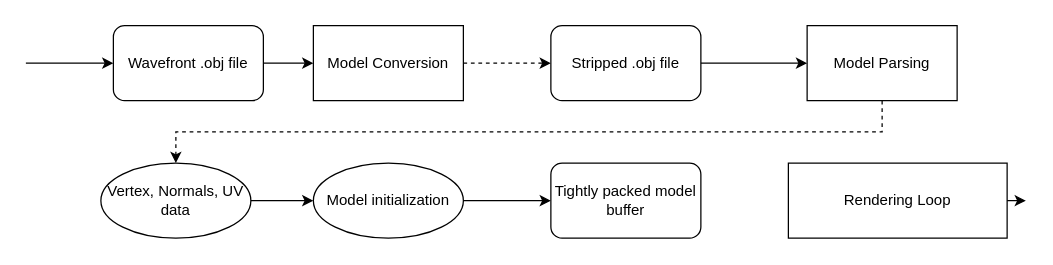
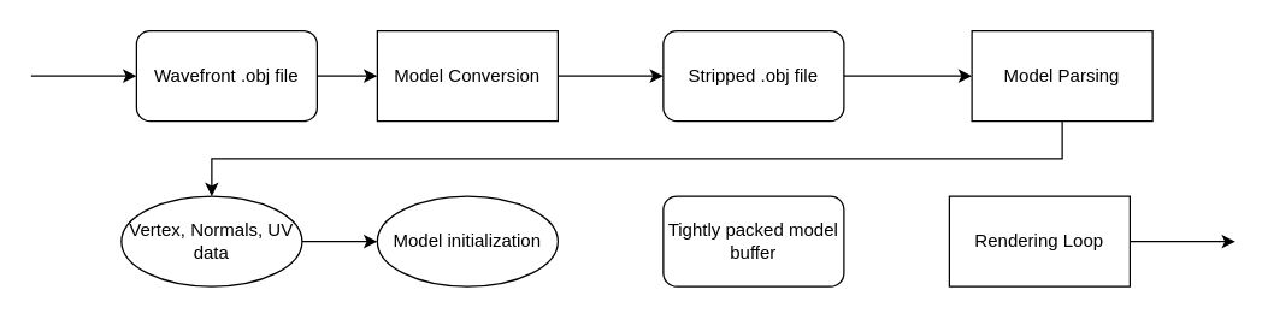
- <mxCell id="5" value="" style="endArrow=classic;html=1;rounded=0;exitX=1;exitY=0.5;exitDx=0;exitDy=0;entryX=0;entryY=0.5;entryDx=0;entryDy=0;dashed=1;" edge="1" parent="1" source="3" target="6"><mxGeometry width="50" height="50" relative="1" as="geometry"><mxPoint x="370" y="360" as="sourcePoint" /><mxPoint x="420" y="310" as="targetPoint" /></mxGeometry></mxCell>
+ <mxCell id="5" value="" style="endArrow=classic;html=1;rounded=0;exitX=1;exitY=0.5;exitDx=0;exitDy=0;entryX=0;entryY=0.5;entryDx=0;entryDy=0;" edge="1" parent="1" source="3" target="6"><mxGeometry width="50" height="50" relative="1" as="geometry"><mxPoint x="370" y="360" as="sourcePoint" /><mxPoint x="420" y="310" as="targetPoint" /></mxGeometry></mxCell>
- <mxCell id="9" value="" style="endArrow=classic;html=1;rounded=0;exitX=0.5;exitY=1;exitDx=0;exitDy=0;entryX=0.5;entryY=0;entryDx=0;entryDy=0;edgeStyle=orthogonalEdgeStyle;dashed=1;" edge="1" parent="1" source="7" target="10"><mxGeometry width="50" height="50" relative="1" as="geometry"><mxPoint x="340" y="620" as="sourcePoint" /><mxPoint x="390" y="570" as="targetPoint" /></mxGeometry></mxCell>
+ <mxCell id="9" value="" style="endArrow=classic;html=1;rounded=0;exitX=0.5;exitY=1;exitDx=0;exitDy=0;entryX=0.5;entryY=0;entryDx=0;entryDy=0;edgeStyle=orthogonalEdgeStyle;" edge="1" parent="1" source="7" target="10"><mxGeometry width="50" height="50" relative="1" as="geometry"><mxPoint x="340" y="620" as="sourcePoint" /><mxPoint x="390" y="570" as="targetPoint" /></mxGeometry></mxCell>
- <mxCell id="14" value="" style="endArrow=classic;html=1;rounded=0;exitX=1;exitY=0.5;exitDx=0;exitDy=0;entryX=0;entryY=0.5;entryDx=0;entryDy=0;" edge="1" parent="1" source="11" target="13"><mxGeometry width="50" height="50" relative="1" as="geometry"><mxPoint x="560" y="570" as="sourcePoint" /><mxPoint x="610" y="520" as="targetPoint" /></mxGeometry></mxCell>
- <mxCell id="15" value="Rendering Loop" style="rounded=0;whiteSpace=wrap;html=1;" vertex="1" parent="1"><mxGeometry x="630" y="130" width="175" height="60" as="geometry" /></mxCell>
+ <mxCell id="15" value="Rendering Loop" style="rounded=0;whiteSpace=wrap;html=1;" vertex="1" parent="1"><mxGeometry x="630" y="130" width="120" height="60" as="geometry" /></mxCell>
